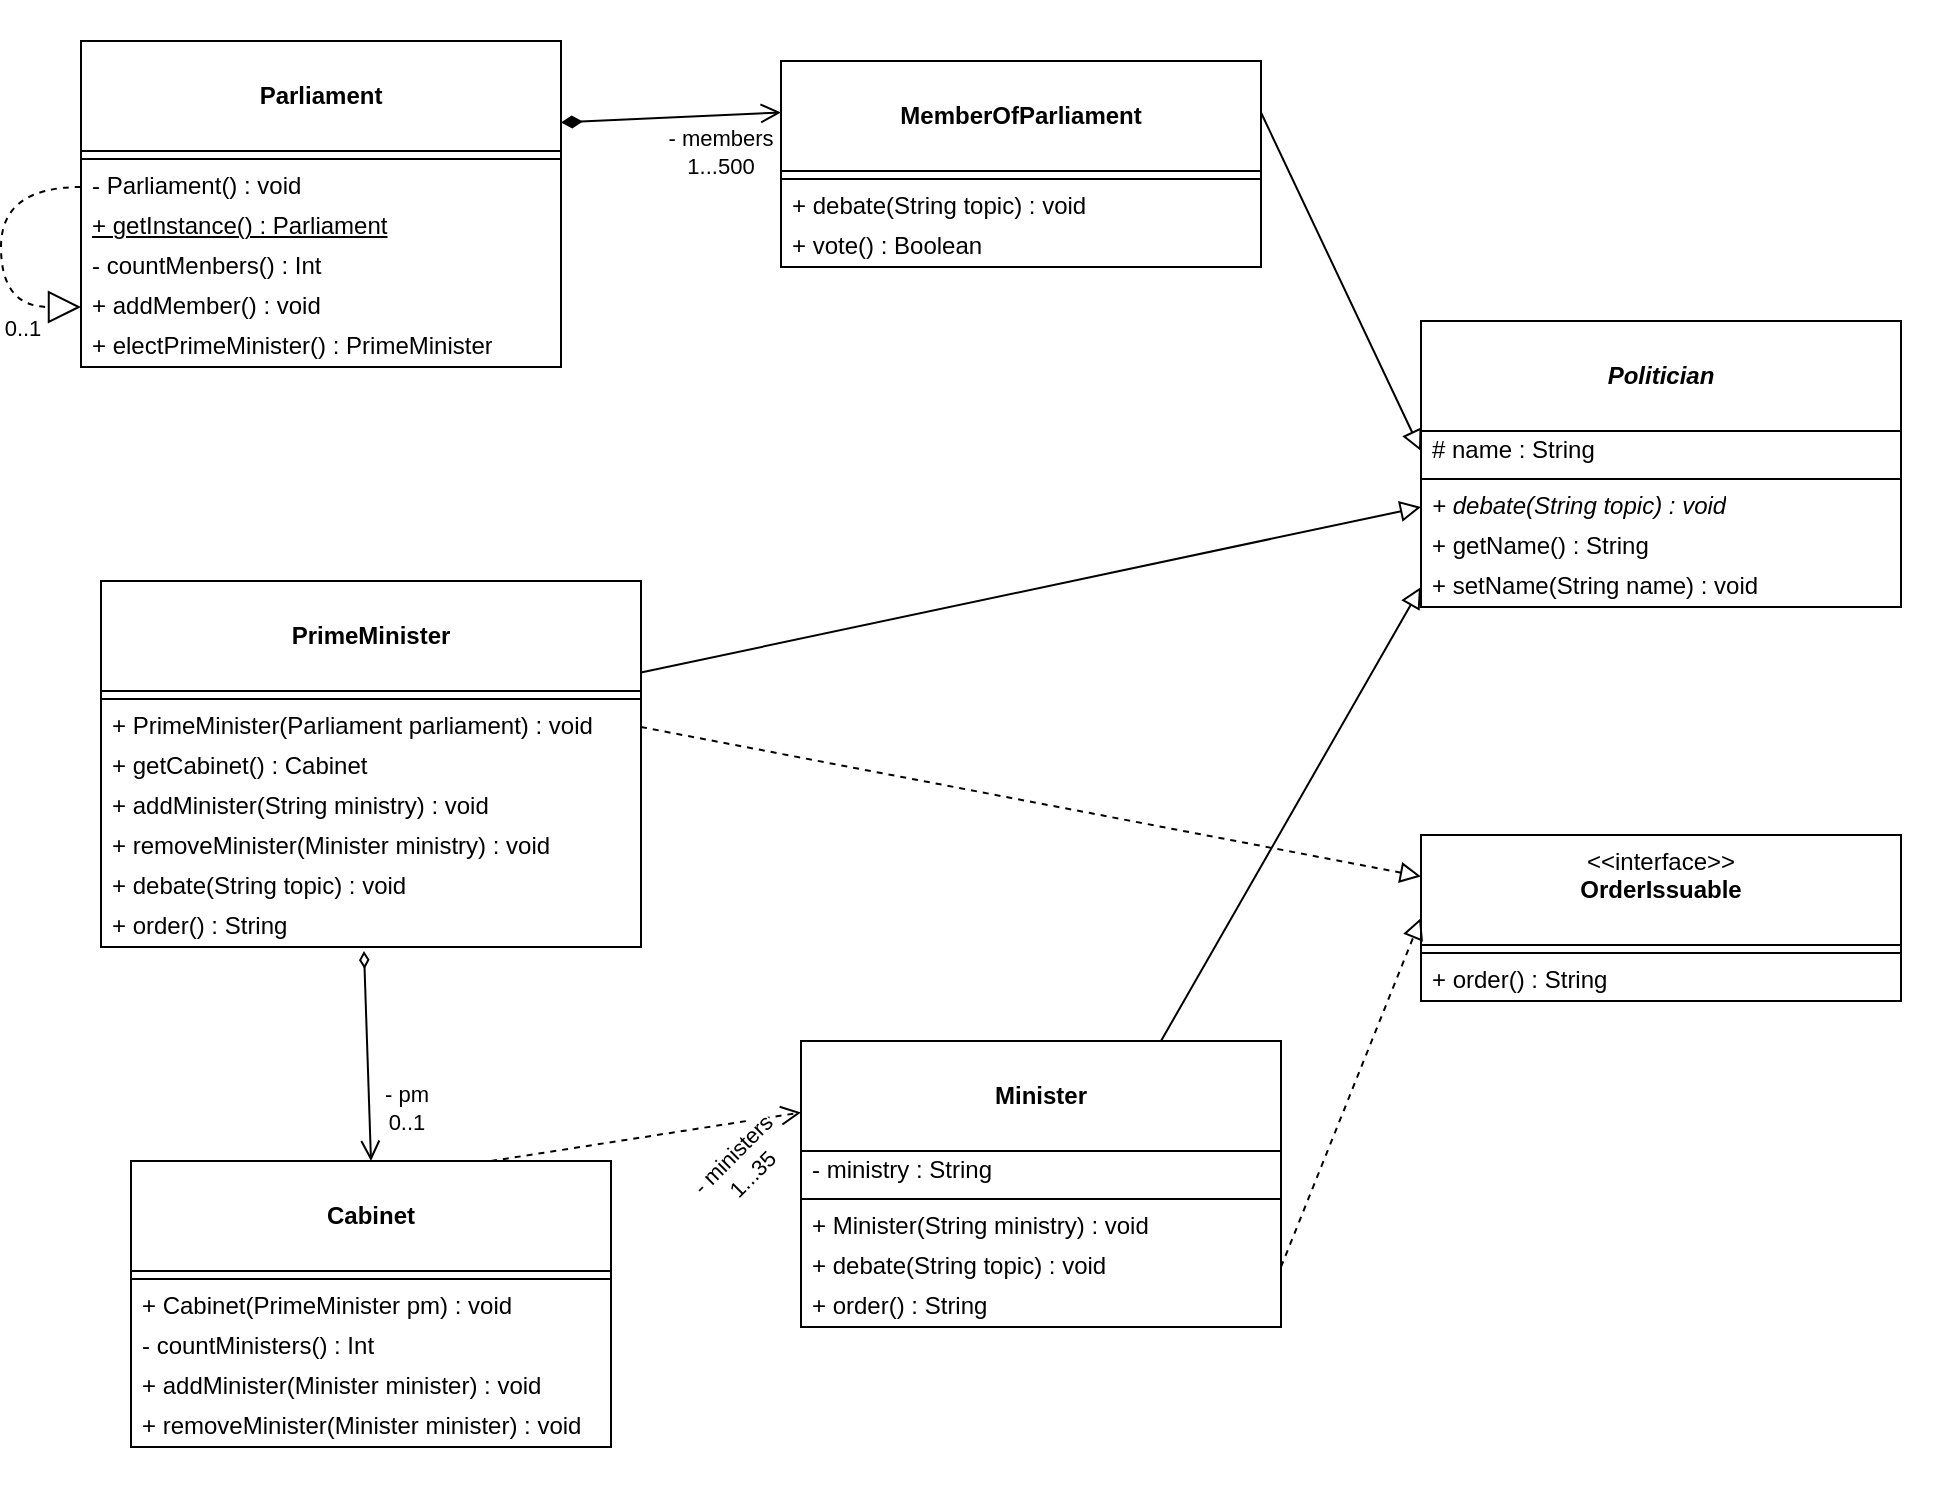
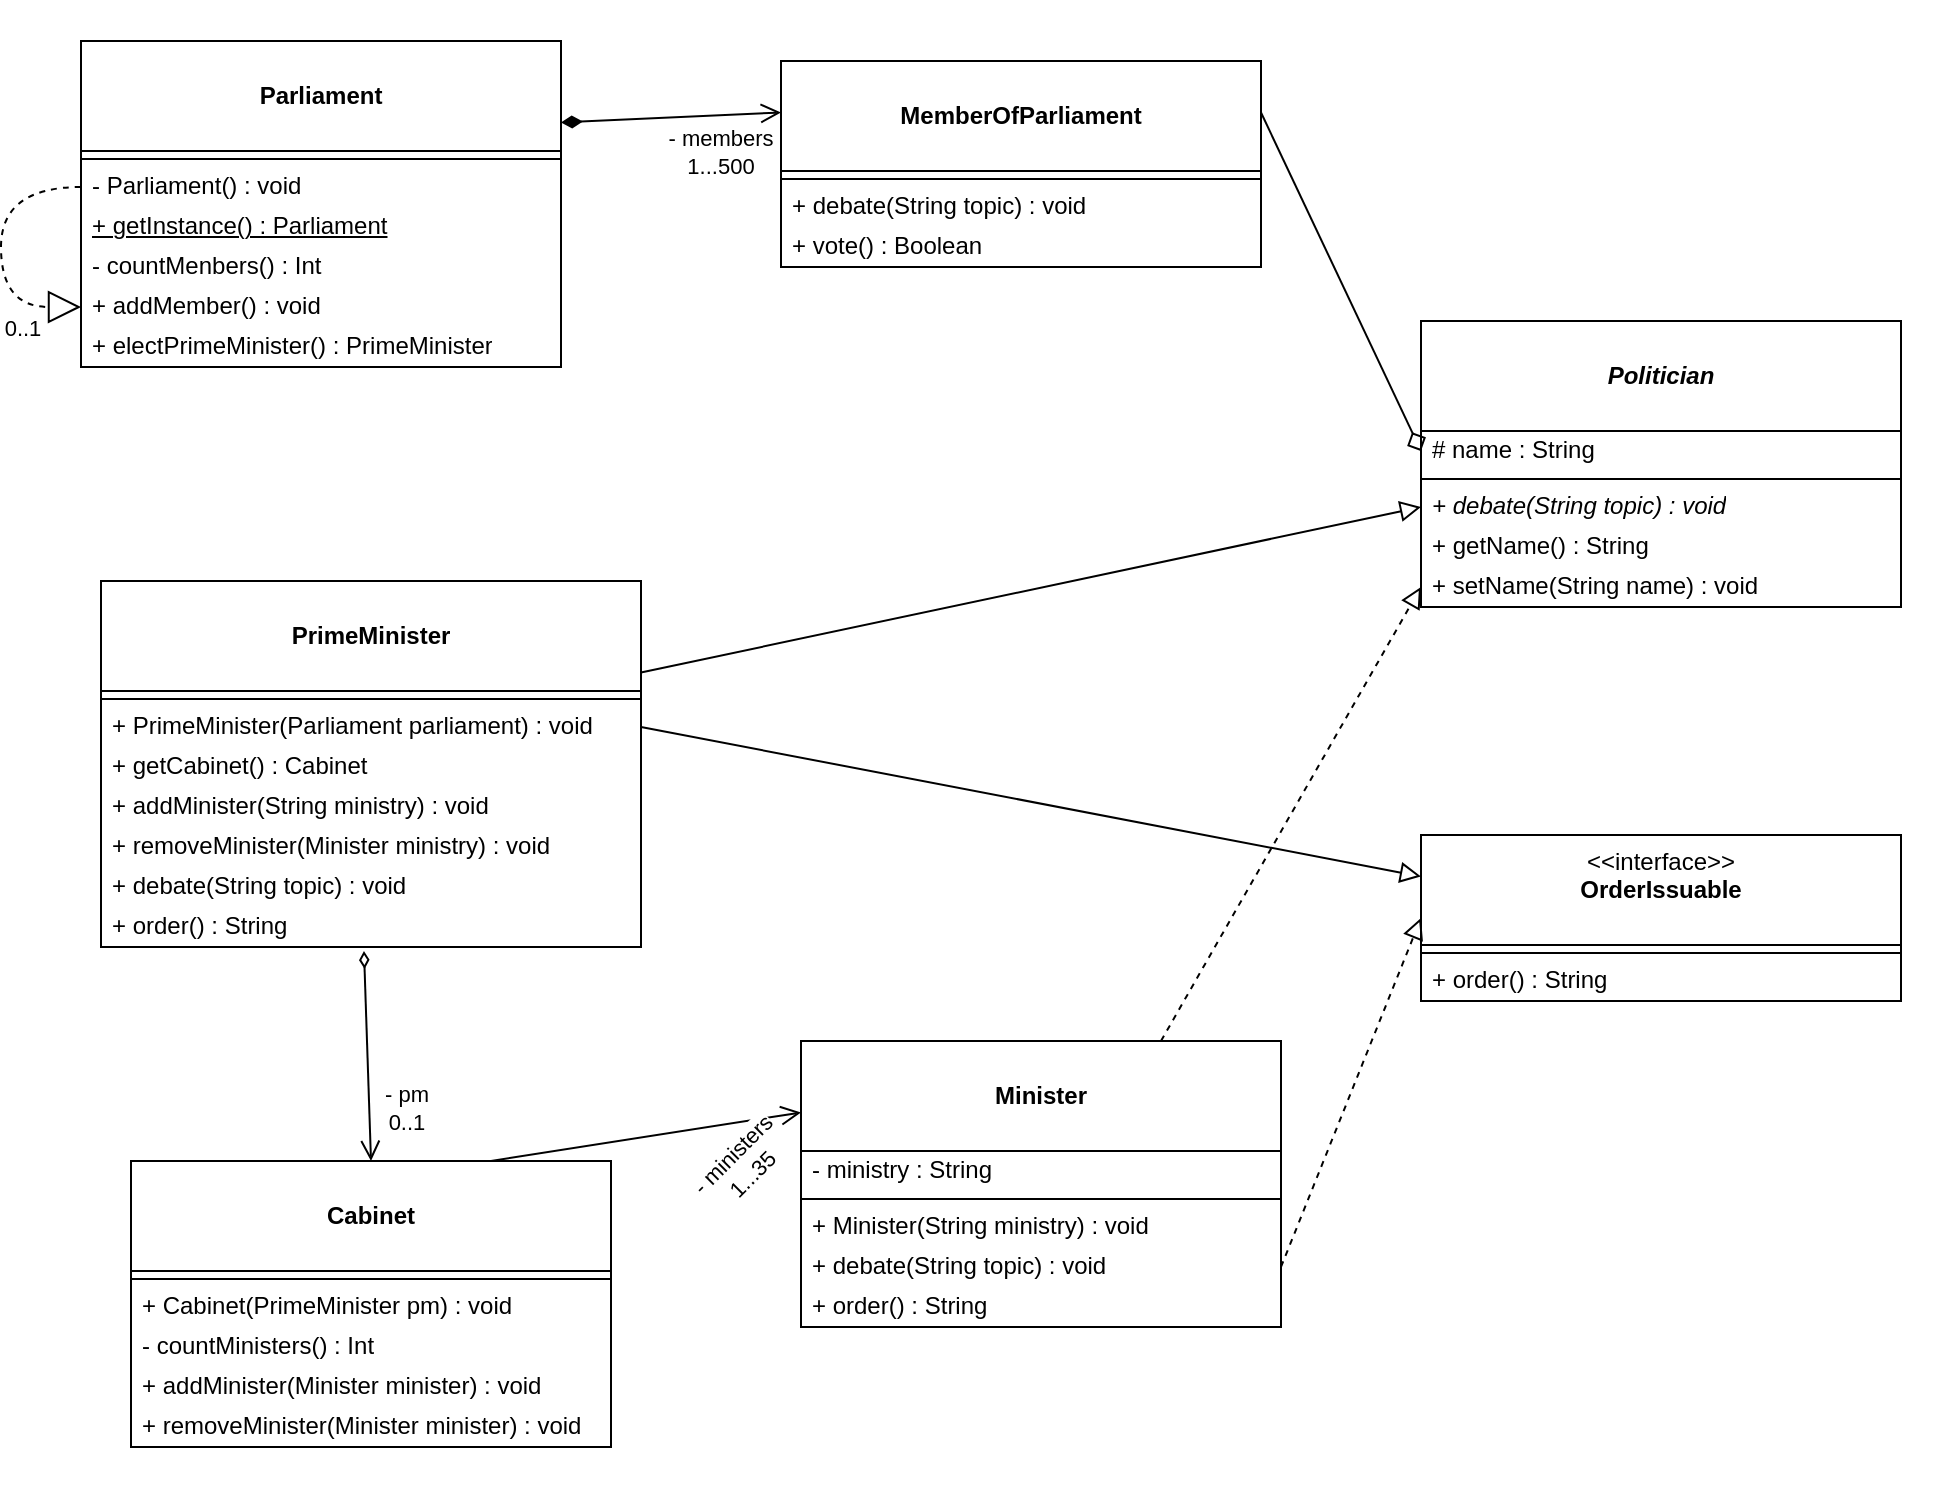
- <mxCell id="29" value="" style="endArrow=block;html=1;rounded=0;align=center;verticalAlign=bottom;endFill=0;labelBackgroundColor=none;endSize=8;sourcePerimeterSpacing=8;targetPerimeterSpacing=8;exitX=1;exitY=0.25;exitDx=0;exitDy=0;entryX=0;entryY=0.5;entryDx=0;entryDy=0;" edge="1" parent="1" source="19" target="24"><mxGeometry relative="1" as="geometry"><mxPoint x="560" y="233" as="sourcePoint" /><mxPoint x="630" y="233" as="targetPoint" /></mxGeometry></mxCell>
+ <mxCell id="29" value="" style="endArrow=diamond;html=1;rounded=0;align=center;verticalAlign=bottom;endFill=0;labelBackgroundColor=none;endSize=8;sourcePerimeterSpacing=8;targetPerimeterSpacing=8;exitX=1;exitY=0.25;exitDx=0;exitDy=0;entryX=0;entryY=0.5;entryDx=0;entryDy=0;" edge="1" parent="1" source="19" target="24"><mxGeometry relative="1" as="geometry"><mxPoint x="560" y="233" as="sourcePoint" /><mxPoint x="630" y="233" as="targetPoint" /></mxGeometry></mxCell>
- <mxCell id="48" value="" style="endArrow=block;html=1;rounded=0;align=center;verticalAlign=bottom;endFill=0;labelBackgroundColor=none;endSize=8;sourcePerimeterSpacing=8;targetPerimeterSpacing=8;exitX=0.75;exitY=0;exitDx=0;exitDy=0;entryX=0;entryY=0.5;entryDx=0;entryDy=0;" edge="1" parent="1" source="33" target="28"><mxGeometry relative="1" as="geometry"><mxPoint x="570" y="320" as="sourcePoint" /><mxPoint x="640" y="320" as="targetPoint" /></mxGeometry></mxCell>
+ <mxCell id="48" value="" style="endArrow=block;html=1;rounded=0;align=center;verticalAlign=bottom;endFill=0;labelBackgroundColor=none;endSize=8;sourcePerimeterSpacing=8;targetPerimeterSpacing=8;exitX=0.75;exitY=0;exitDx=0;exitDy=0;entryX=0;entryY=0.5;entryDx=0;entryDy=0;dashed=1;" edge="1" parent="1" source="33" target="28"><mxGeometry relative="1" as="geometry"><mxPoint x="570" y="320" as="sourcePoint" /><mxPoint x="640" y="320" as="targetPoint" /></mxGeometry></mxCell>
- <mxCell id="55" value="" style="endArrow=block;startArrow=none;endFill=0;startFill=0;endSize=8;html=1;verticalAlign=bottom;dashed=1;labelBackgroundColor=none;sourcePerimeterSpacing=8;targetPerimeterSpacing=8;exitX=1;exitY=0.5;exitDx=0;exitDy=0;entryX=0;entryY=0.25;entryDx=0;entryDy=0;" edge="1" parent="1" source="13" target="45"><mxGeometry width="160" relative="1" as="geometry"><mxPoint x="640" y="523" as="sourcePoint" /><mxPoint x="680" y="381.5" as="targetPoint" /></mxGeometry></mxCell>
+ <mxCell id="55" value="" style="endArrow=block;startArrow=none;endFill=0;startFill=0;endSize=8;html=1;verticalAlign=bottom;dashed=0;labelBackgroundColor=none;sourcePerimeterSpacing=8;targetPerimeterSpacing=8;exitX=1;exitY=0.5;exitDx=0;exitDy=0;entryX=0;entryY=0.25;entryDx=0;entryDy=0;" edge="1" parent="1" source="13" target="45"><mxGeometry width="160" relative="1" as="geometry"><mxPoint x="640" y="523" as="sourcePoint" /><mxPoint x="680" y="381.5" as="targetPoint" /></mxGeometry></mxCell>
- <mxCell id="56" value="" style="endArrow=open;startArrow=none;endFill=0;startFill=0;endSize=8;html=1;verticalAlign=bottom;labelBackgroundColor=none;strokeWidth=1;sourcePerimeterSpacing=8;targetPerimeterSpacing=8;entryX=0;entryY=0.25;entryDx=0;entryDy=0;exitX=0.75;exitY=0;exitDx=0;exitDy=0;dashed=1;" edge="1" parent="1" source="39" target="33"><mxGeometry width="160" relative="1" as="geometry"><mxPoint x="360" y="620" as="sourcePoint" /><mxPoint x="403.51" y="655" as="targetPoint" /></mxGeometry></mxCell>
+ <mxCell id="56" value="" style="endArrow=open;startArrow=none;endFill=0;startFill=0;endSize=8;html=1;verticalAlign=bottom;labelBackgroundColor=none;strokeWidth=1;sourcePerimeterSpacing=8;targetPerimeterSpacing=8;entryX=0;entryY=0.25;entryDx=0;entryDy=0;exitX=0.75;exitY=0;exitDx=0;exitDy=0;" edge="1" parent="1" source="39" target="33"><mxGeometry width="160" relative="1" as="geometry"><mxPoint x="360" y="620" as="sourcePoint" /><mxPoint x="403.51" y="655" as="targetPoint" /></mxGeometry></mxCell>
